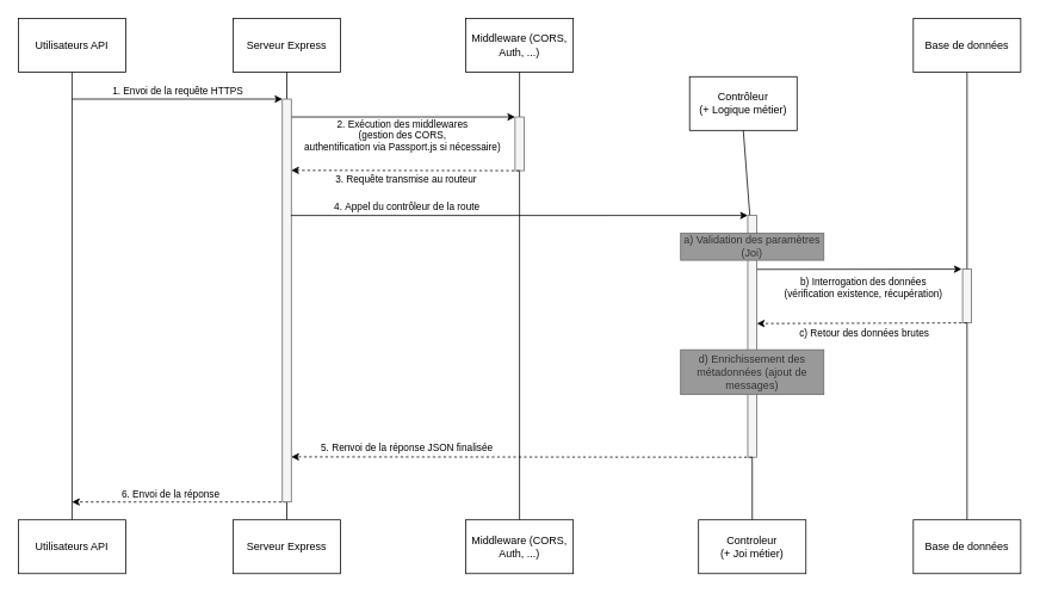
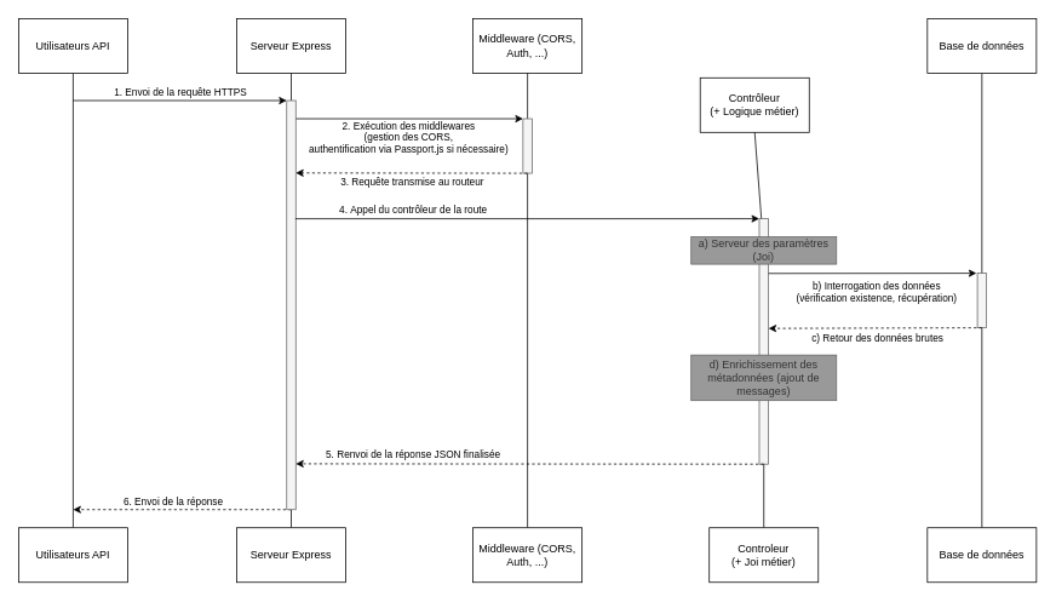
- <mxCell id="31" value="a) Validation des paramètres (Joi)" style="rounded=0;whiteSpace=wrap;html=1;fillColor=#999999;strokeColor=#666666;fontColor=#333333;" vertex="1" parent="1"><mxGeometry x="760" y="260" width="160" height="30" as="geometry" /></mxCell>
+ <mxCell id="31" value="a) Serveur des paramètres (Joi)" style="rounded=0;whiteSpace=wrap;html=1;fillColor=#999999;strokeColor=#666666;fontColor=#333333;" vertex="1" parent="1"><mxGeometry x="760" y="260" width="160" height="30" as="geometry" /></mxCell>
